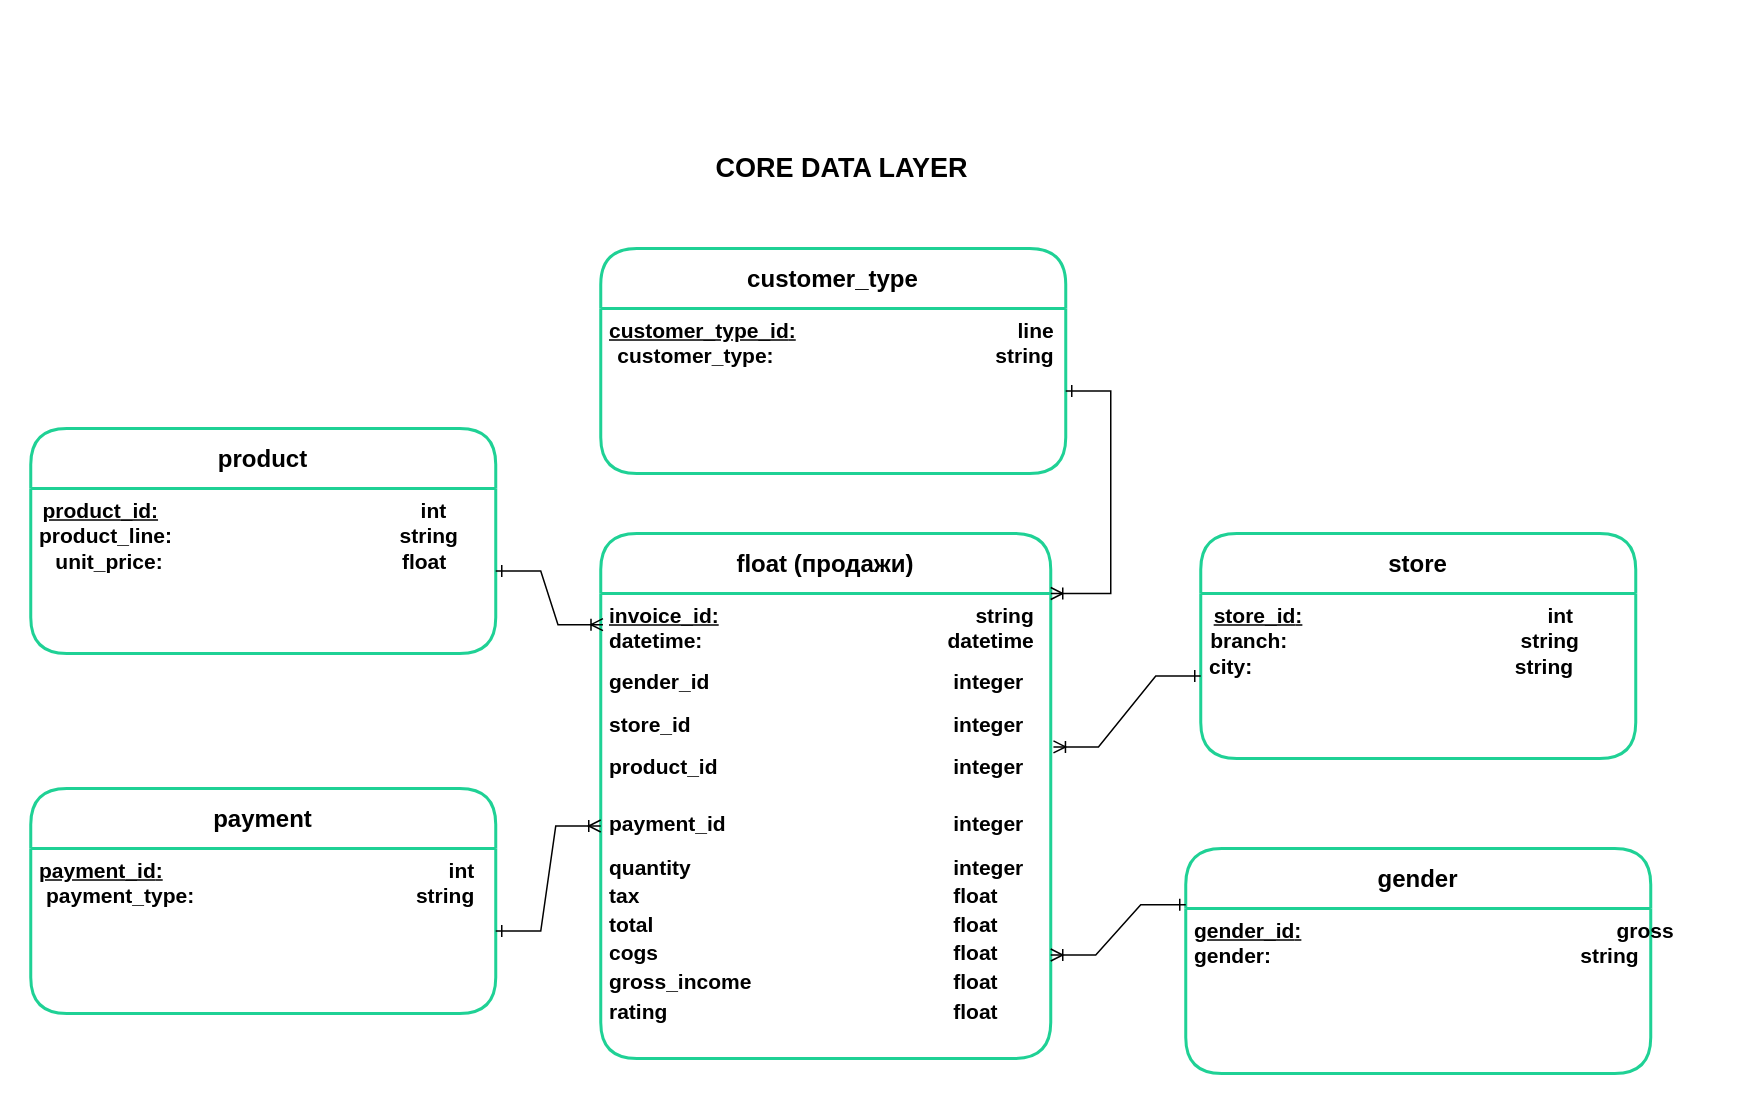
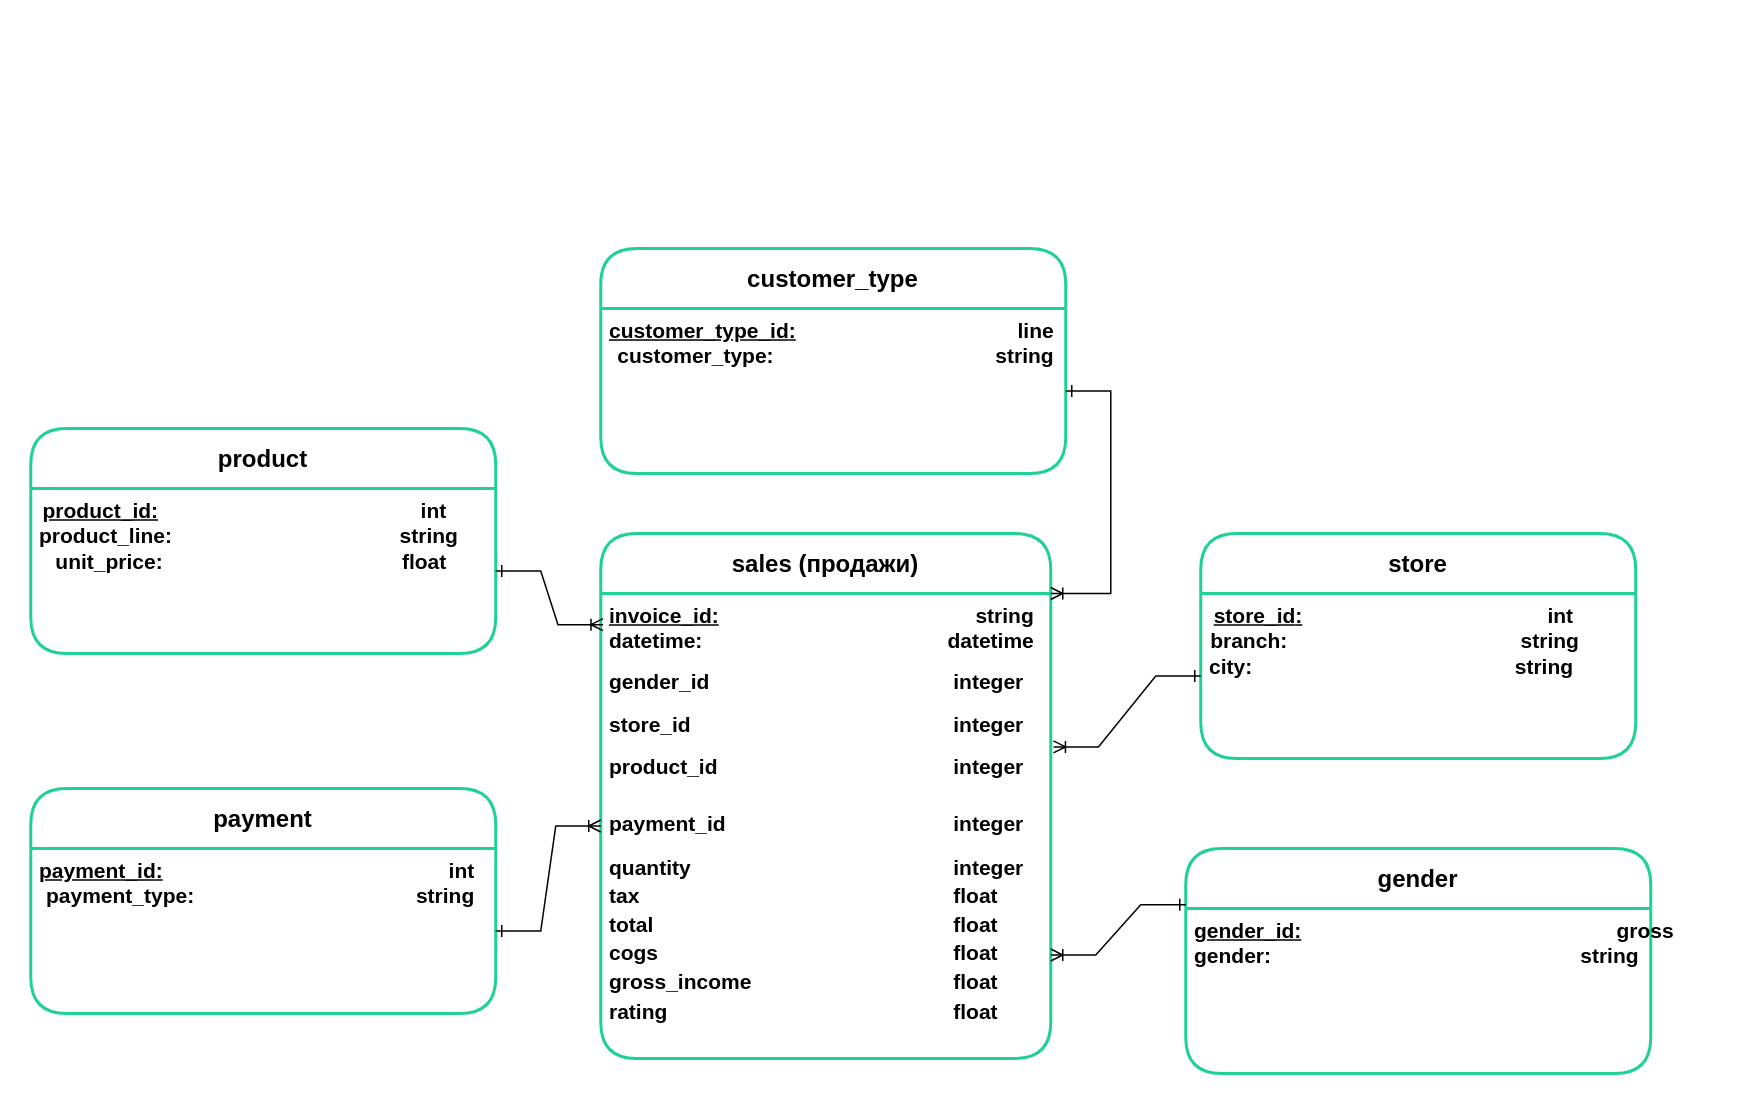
- <mxCell id="19" value="&lt;font&gt;&lt;b&gt;CORE DATA LAYER&lt;/b&gt;&lt;/font&gt;" style="text;whiteSpace=wrap;html=1;fontSize=18;" vertex="1" parent="1"><mxGeometry x="475" y="95" width="240" height="40" as="geometry" /></mxCell>
- <mxCell id="2" value="&lt;b&gt;&lt;font style=&quot;font-size: 16px;&quot;&gt;float (продажи)&lt;/font&gt;&lt;/b&gt;" style="swimlane;childLayout=stackLayout;horizontal=1;startSize=40;horizontalStack=0;rounded=1;fontSize=14;fontStyle=0;strokeWidth=2;resizeParent=0;resizeLast=1;shadow=0;dashed=0;align=center;arcSize=20;whiteSpace=wrap;html=1;container=0;strokeColor=#1fd195;" parent="1" vertex="1"><mxGeometry x="400" y="355" width="300" height="350" as="geometry" /></mxCell>
+ <mxCell id="2" value="&lt;b&gt;&lt;font style=&quot;font-size: 16px;&quot;&gt;sales (продажи)&lt;/font&gt;&lt;/b&gt;" style="swimlane;childLayout=stackLayout;horizontal=1;startSize=40;horizontalStack=0;rounded=1;fontSize=14;fontStyle=0;strokeWidth=2;resizeParent=0;resizeLast=1;shadow=0;dashed=0;align=center;arcSize=20;whiteSpace=wrap;html=1;container=0;strokeColor=#1fd195;" parent="1" vertex="1"><mxGeometry x="400" y="355" width="300" height="350" as="geometry" /></mxCell>
